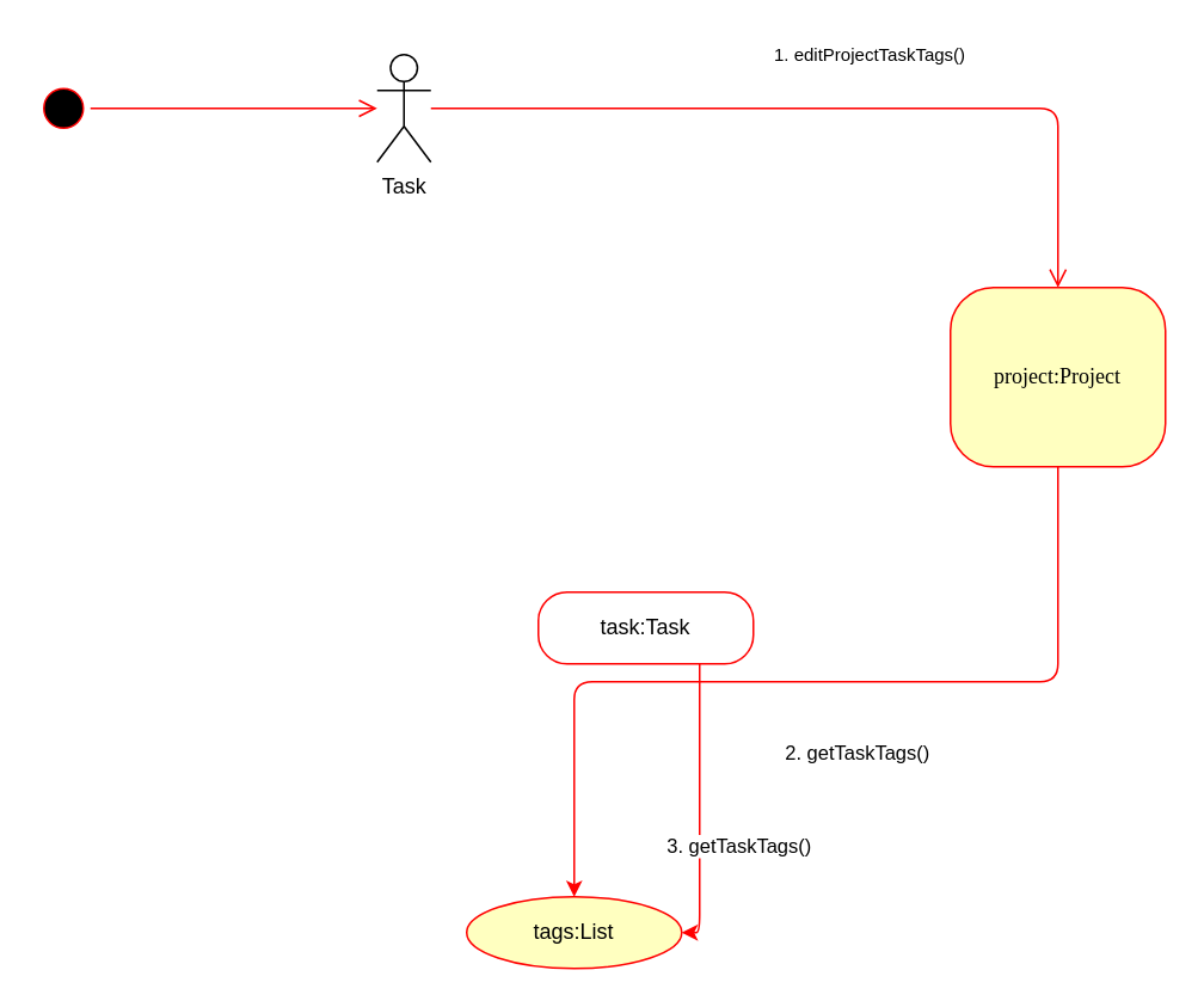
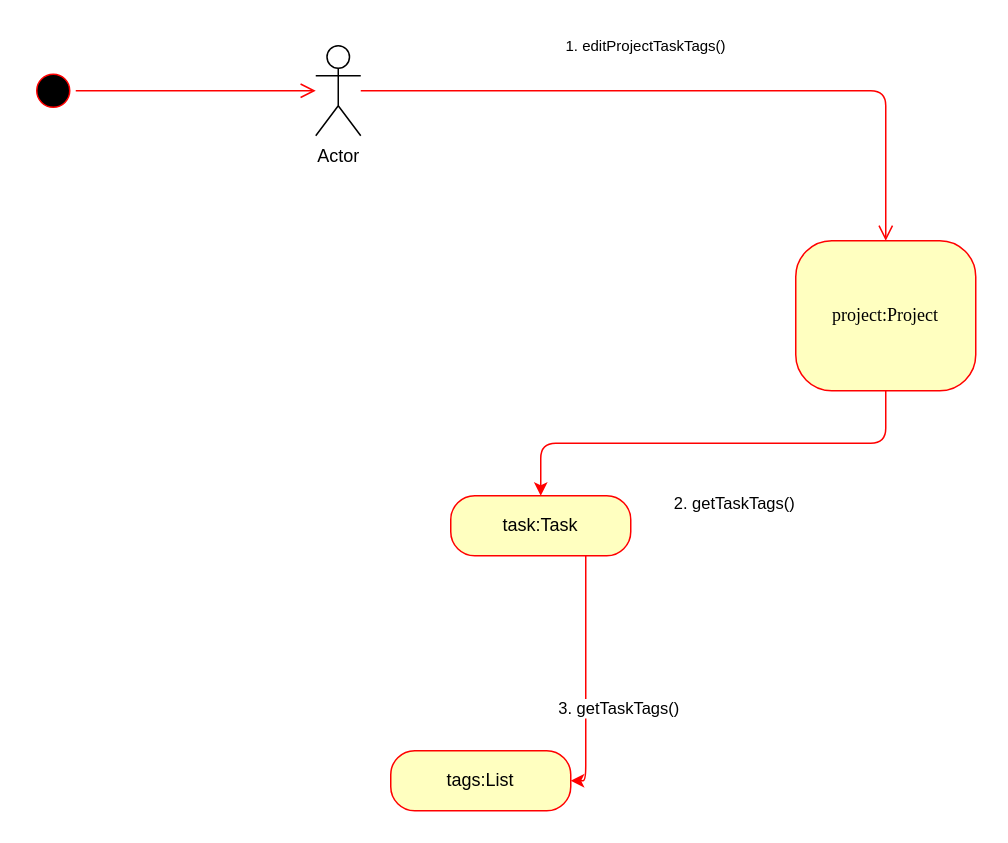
- <mxCell id="8" value="&lt;font style=&quot;font-size: 10px&quot;&gt;1. editProjectTaskTags()&lt;/font&gt;" style="text;html=1;resizable=0;points=[];autosize=1;align=left;verticalAlign=top;spacingTop=-4;" parent="1" vertex="1"><mxGeometry x="430" y="20" width="120" height="20" as="geometry" /></mxCell>
+ <mxCell id="8" value="&lt;font style=&quot;font-size: 10px&quot;&gt;1. editProjectTaskTags()&lt;/font&gt;" style="text;html=1;resizable=0;points=[];autosize=1;align=left;verticalAlign=top;spacingTop=-4;" parent="1" vertex="1"><mxGeometry x="375" y="20" width="120" height="20" as="geometry" /></mxCell>
- <mxCell id="7" value="Task" style="shape=umlActor;verticalLabelPosition=bottom;labelBackgroundColor=#ffffff;verticalAlign=top;html=1;outlineConnect=0;" parent="1" vertex="1"><mxGeometry x="210" y="30" width="30" height="60" as="geometry" /></mxCell>
+ <mxCell id="7" value="Actor" style="shape=umlActor;verticalLabelPosition=bottom;labelBackgroundColor=#ffffff;verticalAlign=top;html=1;outlineConnect=0;" parent="1" vertex="1"><mxGeometry x="210" y="30" width="30" height="60" as="geometry" /></mxCell>
- <mxCell id="10" value="task:Task" style="rounded=1;whiteSpace=wrap;html=1;arcSize=40;fontColor=#000000;fillColor=#ffffff;strokeColor=#ff0000;" parent="1" vertex="1"><mxGeometry x="300" y="330" width="120" height="40" as="geometry" /></mxCell>
+ <mxCell id="10" value="task:Task" style="rounded=1;whiteSpace=wrap;html=1;arcSize=40;fontColor=#000000;fillColor=#ffffc0;strokeColor=#ff0000;" parent="1" vertex="1"><mxGeometry x="300" y="330" width="120" height="40" as="geometry" /></mxCell>
- <mxCell id="3" value="2. getTaskTags()" style="edgeStyle=orthogonalEdgeStyle;rounded=1;orthogonalLoop=1;jettySize=auto;html=1;exitX=0.5;exitY=1;exitDx=0;exitDy=0;strokeColor=#FF0000;" parent="1" source="4" target="11" edge="1"><mxGeometry x="-0.091" y="40" relative="1" as="geometry"><mxPoint as="offset" /></mxGeometry></mxCell>
+ <mxCell id="3" value="2. getTaskTags()" style="edgeStyle=orthogonalEdgeStyle;rounded=1;orthogonalLoop=1;jettySize=auto;html=1;exitX=0.5;exitY=1;exitDx=0;exitDy=0;strokeColor=#FF0000;" parent="1" source="4" target="10" edge="1"><mxGeometry x="-0.091" y="40" relative="1" as="geometry"><mxPoint as="offset" /></mxGeometry></mxCell>
- <mxCell id="11" value="tags:List" style="ellipse;whiteSpace=wrap;html=1;arcSize=40;fontColor=#000000;fillColor=#ffffc0;strokeColor=#ff0000;" parent="1" vertex="1"><mxGeometry x="260" y="500" width="120" height="40" as="geometry" /></mxCell>
+ <mxCell id="11" value="tags:List" style="rounded=1;whiteSpace=wrap;html=1;arcSize=40;fontColor=#000000;fillColor=#ffffc0;strokeColor=#ff0000;" parent="1" vertex="1"><mxGeometry x="260" y="500" width="120" height="40" as="geometry" /></mxCell>
